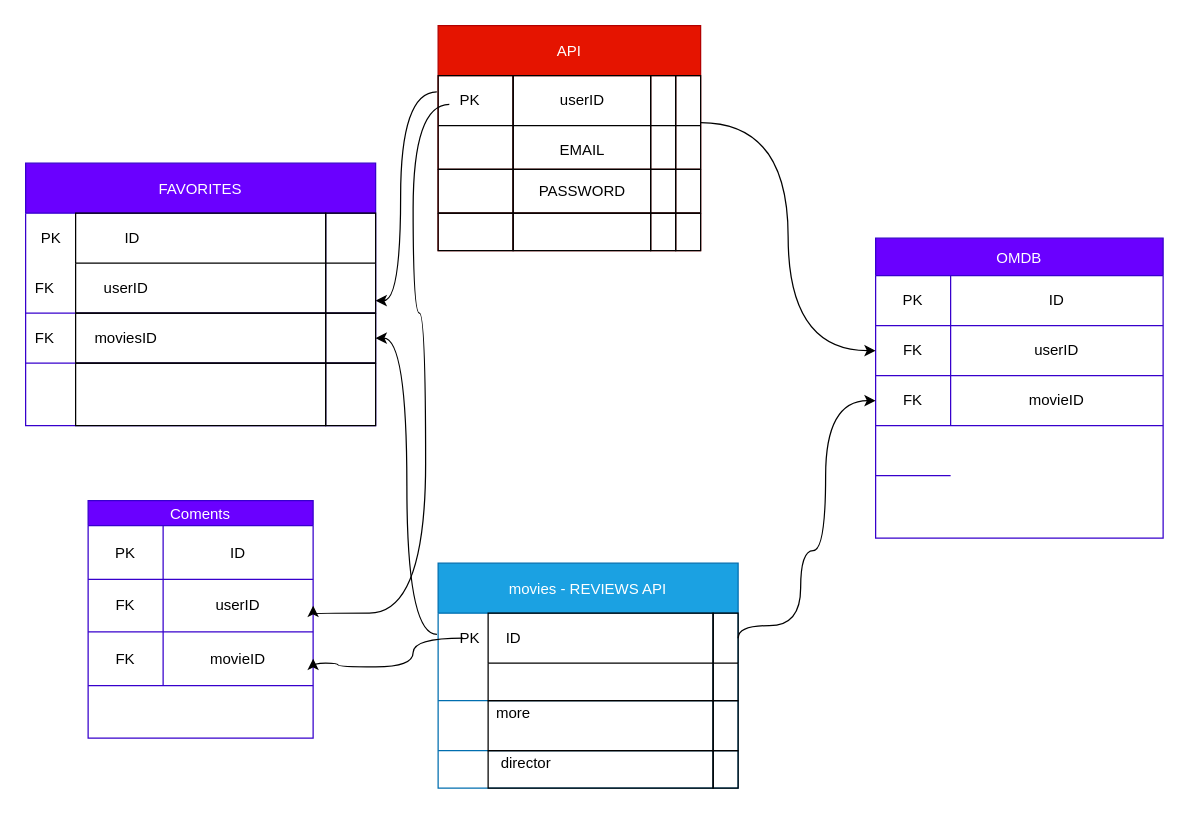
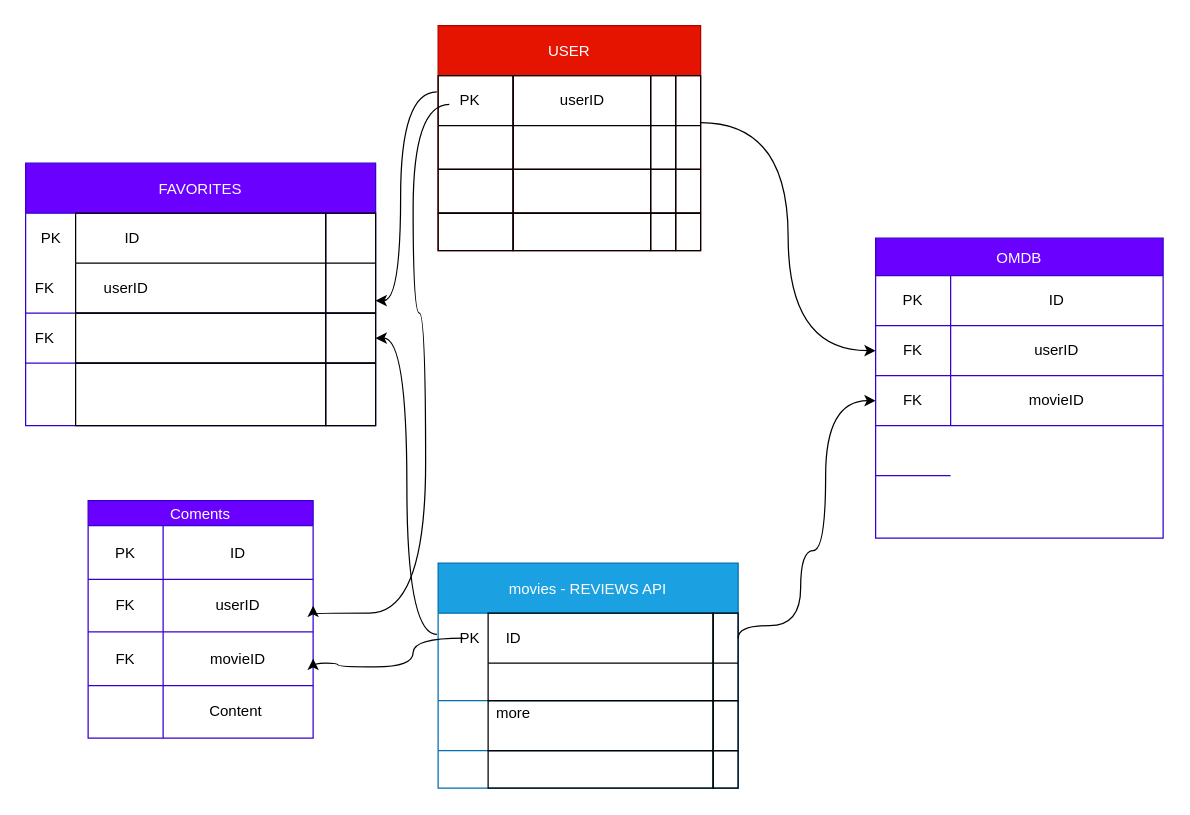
- <mxCell id="2" value="API" style="shape=table;childLayout=tableLayout;startSize=40;collapsible=0;recursiveResize=0;expand=0;pointerEvents=0;fillColor=#e51400;fontColor=#ffffff;strokeColor=#B20000;" vertex="1" parent="1"><mxGeometry x="350" y="20" width="210" height="180" as="geometry" /></mxCell>
+ <mxCell id="2" value="USER" style="shape=table;childLayout=tableLayout;startSize=40;collapsible=0;recursiveResize=0;expand=0;pointerEvents=0;fillColor=#e51400;fontColor=#ffffff;strokeColor=#B20000;" vertex="1" parent="1"><mxGeometry x="350" y="20" width="210" height="180" as="geometry" /></mxCell>
- <mxCell id="8" value="EMAIL" style="text;html=1;align=center;verticalAlign=middle;resizable=0;points=[];autosize=1;strokeColor=none;fillColor=none;" vertex="1" parent="6"><mxGeometry x="30" y="50" width="50" height="20" as="geometry" /></mxCell>
- <mxCell id="14" value="PASSWORD" style="text;html=1;align=center;verticalAlign=middle;resizable=0;points=[];autosize=1;strokeColor=none;fillColor=none;" vertex="1" parent="13"><mxGeometry x="15" y="7.5" width="80" height="20" as="geometry" /></mxCell>
- <mxCell id="45" value="moviesID" style="text;html=1;align=center;verticalAlign=middle;resizable=0;points=[];autosize=1;strokeColor=none;fillColor=none;" vertex="1" parent="44"><mxGeometry x="5" y="10" width="70" height="20" as="geometry" /></mxCell>
+ <mxCell id="65" value="Content&amp;nbsp;" style="shape=partialRectangle;html=1;whiteSpace=wrap;connectable=0;overflow=hidden;fillColor=none;top=0;left=0;bottom=0;right=0;pointerEvents=1;" vertex="1" parent="63"><mxGeometry x="60" width="120" height="42" as="geometry"><mxRectangle width="120" height="42" as="alternateBounds" /></mxGeometry></mxCell>
- <mxCell id="34" value="director" style="text;html=1;align=center;verticalAlign=middle;resizable=0;points=[];autosize=1;strokeColor=none;fillColor=none;" vertex="1" parent="33"><mxGeometry width="60" height="20" as="geometry" /></mxCell>
